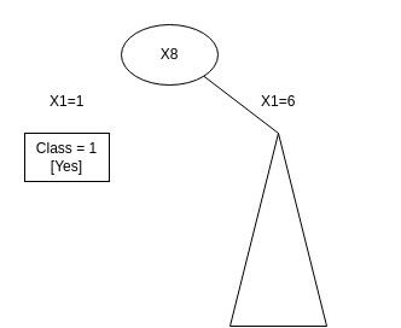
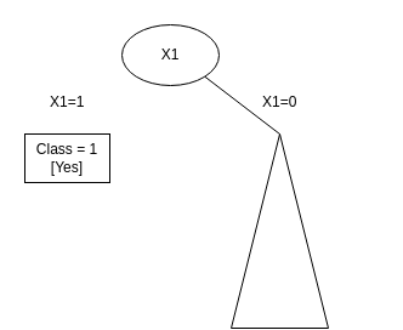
- <mxCell id="2" value="X8" style="ellipse;whiteSpace=wrap;html=1;" vertex="1" parent="1"><mxGeometry x="100" y="20" width="80" height="50" as="geometry" /></mxCell>
+ <mxCell id="2" value="X1" style="ellipse;whiteSpace=wrap;html=1;" vertex="1" parent="1"><mxGeometry x="100" y="20" width="80" height="50" as="geometry" /></mxCell>
- <mxCell id="7" value="X1=6" style="text;strokeColor=none;fillColor=none;align=left;verticalAlign=top;spacingLeft=4;spacingRight=4;overflow=hidden;rotatable=0;points=[[0,0.5],[1,0.5]];portConstraint=eastwest;" vertex="1" parent="1"><mxGeometry x="210" y="70" width="40" height="26" as="geometry" /></mxCell>
+ <mxCell id="7" value="X1=0" style="text;strokeColor=none;fillColor=none;align=left;verticalAlign=top;spacingLeft=4;spacingRight=4;overflow=hidden;rotatable=0;points=[[0,0.5],[1,0.5]];portConstraint=eastwest;" vertex="1" parent="1"><mxGeometry x="210" y="70" width="40" height="26" as="geometry" /></mxCell>
